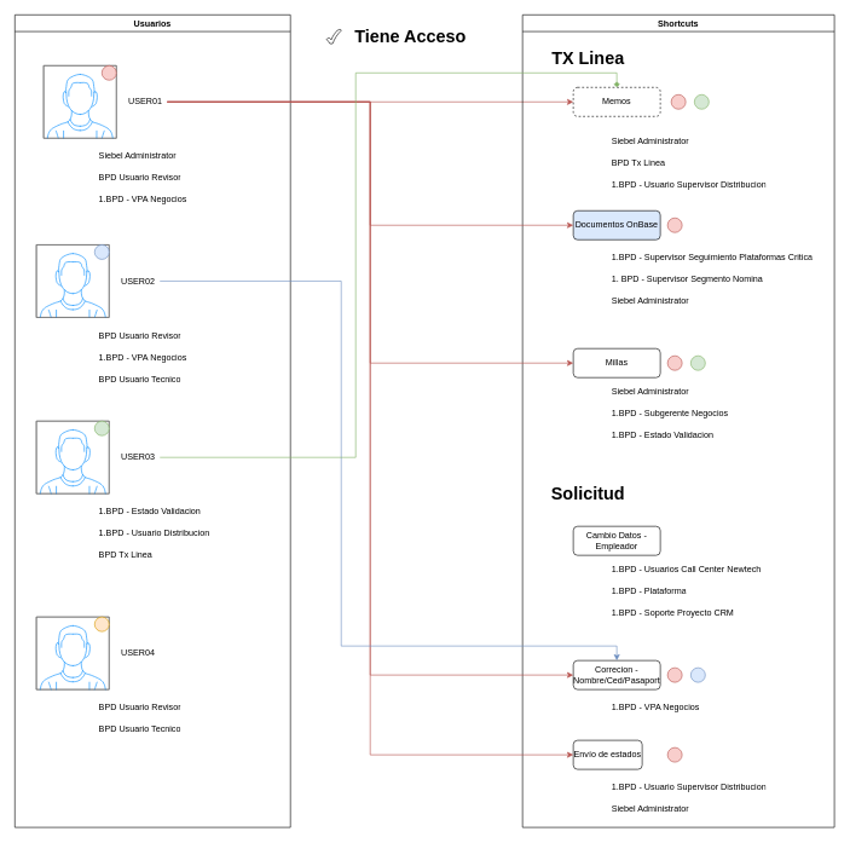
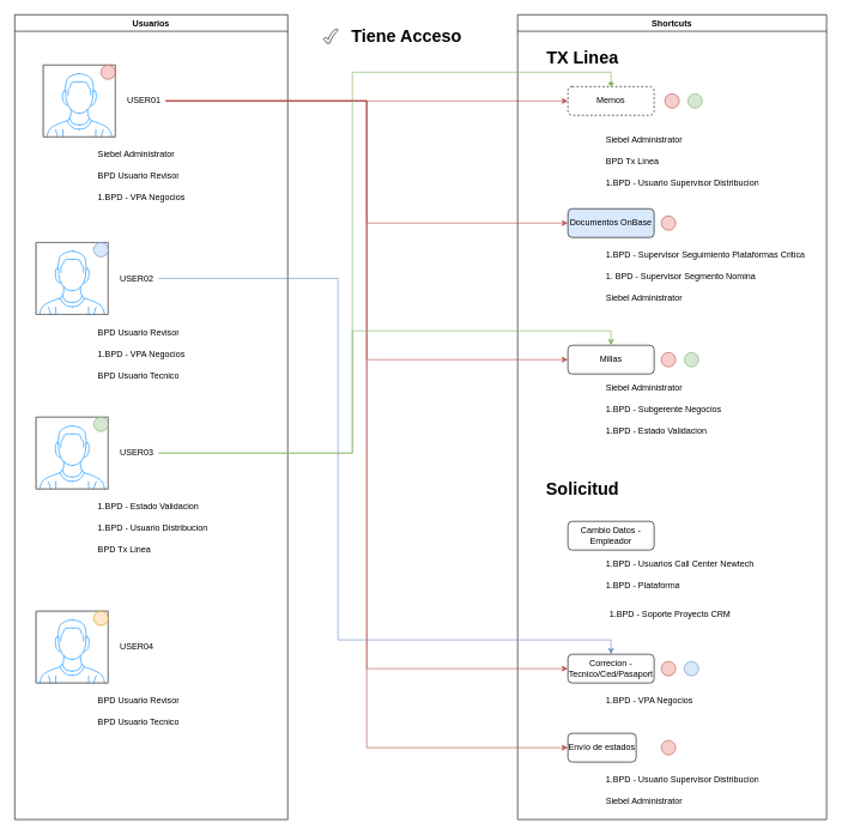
+ <mxCell id="66" style="edgeStyle=orthogonalEdgeStyle;rounded=0;orthogonalLoop=1;jettySize=auto;html=1;exitX=1;exitY=0.5;exitDx=0;exitDy=0;entryX=0.5;entryY=0;entryDx=0;entryDy=0;fillColor=#d5e8d4;strokeColor=#82b366;" edge="1" parent="1" source="11" target="34"><mxGeometry relative="1" as="geometry"><Array as="points"><mxPoint x="490" y="630" /><mxPoint x="490" y="460" /><mxPoint x="850" y="460" /></Array></mxGeometry></mxCell>
- <mxCell id="46" value="1.BPD - Soporte Proyecto CRM" style="text;strokeColor=none;fillColor=none;align=left;verticalAlign=middle;spacingLeft=4;spacingRight=4;overflow=hidden;points=[[0,0.5],[1,0.5]];portConstraint=eastwest;rotatable=0;whiteSpace=wrap;html=1;" parent="29" vertex="1"><mxGeometry x="117" y="810" width="230" height="30" as="geometry" /></mxCell>
+ <mxCell id="46" value="1.BPD - Soporte Proyecto CRM" style="text;strokeColor=none;fillColor=none;align=left;verticalAlign=middle;spacingLeft=4;spacingRight=4;overflow=hidden;points=[[0,0.5],[1,0.5]];portConstraint=eastwest;rotatable=0;whiteSpace=wrap;html=1;" parent="29" vertex="1"><mxGeometry x="122" y="820" width="230" height="30" as="geometry" /></mxCell>
- <mxCell id="37" value="Correcion -Nombre/Ced/Pasaport" style="rounded=1;whiteSpace=wrap;html=1;" parent="29" vertex="1"><mxGeometry x="70" y="890" width="120" height="40" as="geometry" /></mxCell>
+ <mxCell id="37" value="Correcion -Tecnico/Ced/Pasaport" style="rounded=1;whiteSpace=wrap;html=1;" parent="29" vertex="1"><mxGeometry x="70" y="890" width="120" height="40" as="geometry" /></mxCell>
